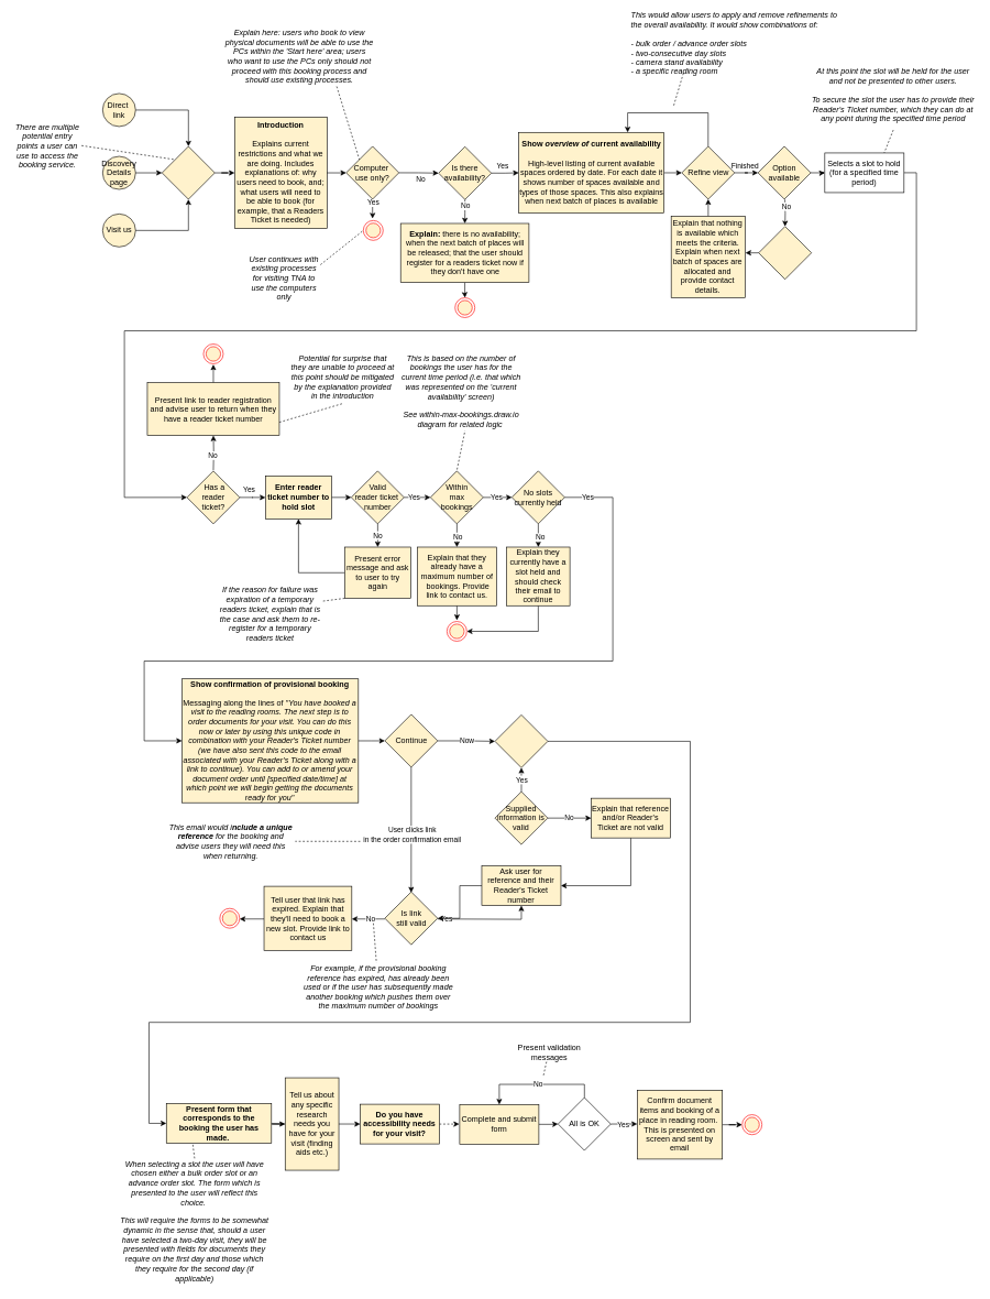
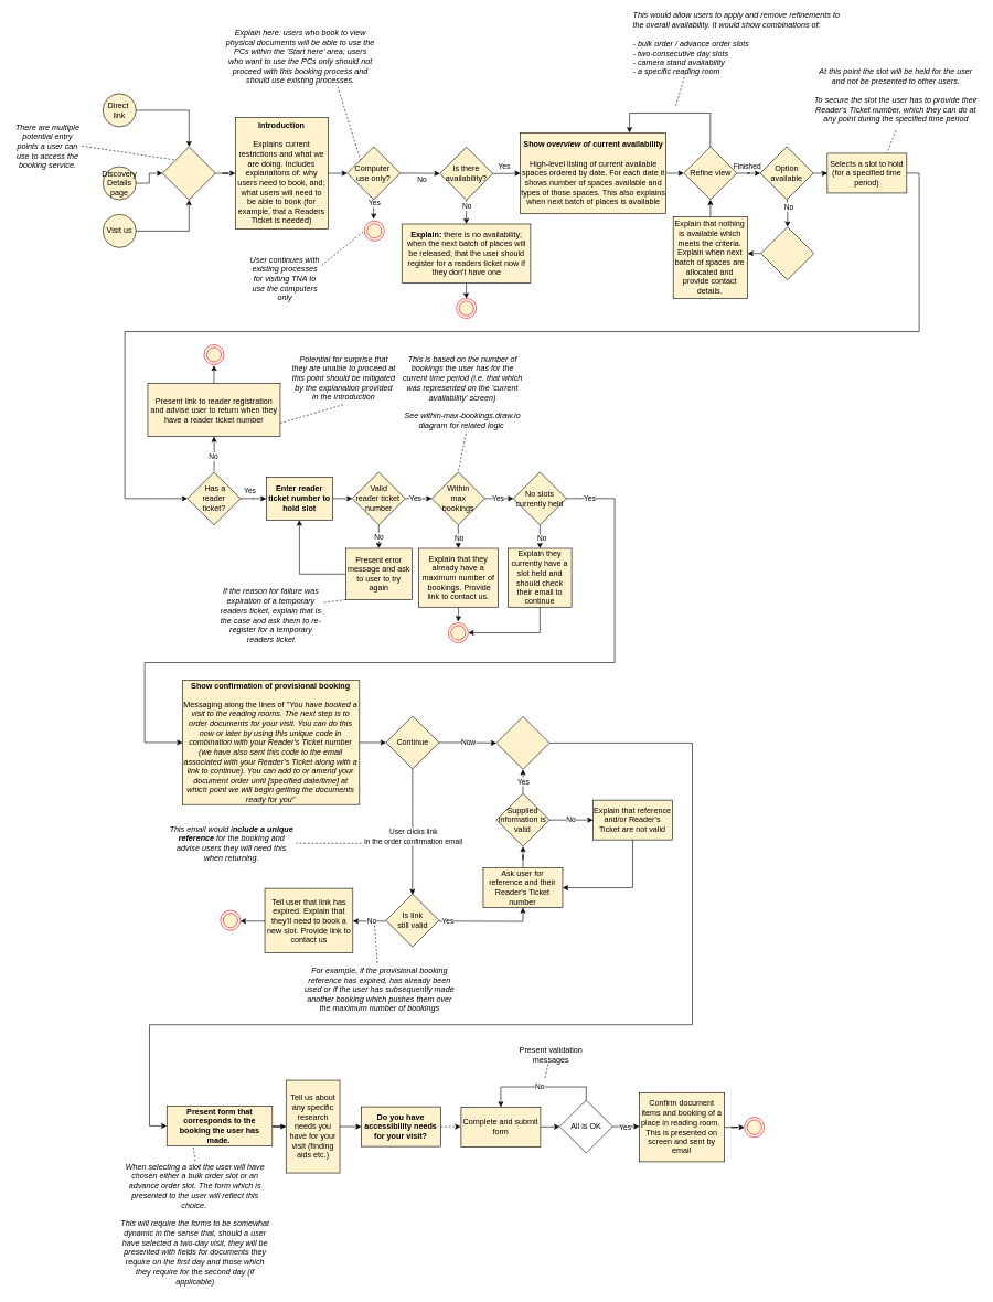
- <mxCell id="3" value="Discovery&lt;br&gt;Details page" style="ellipse;whiteSpace=wrap;html=1;aspect=fixed;fillColor=#FFF2CC;" parent="1" vertex="1"><mxGeometry x="155" y="235.88" width="50" height="50" as="geometry" /></mxCell>
+ <mxCell id="3" value="Discovery&lt;br&gt;Details page" style="ellipse;whiteSpace=wrap;html=1;aspect=fixed;fillColor=#FFF2CC;" parent="1" vertex="1"><mxGeometry x="155" y="250.88" width="50" height="50" as="geometry" /></mxCell>
- <mxCell id="100" value="Selects a slot to hold (for a specified time period)" style="whiteSpace=wrap;html=1;fillColor=#ffffff;" parent="1" vertex="1"><mxGeometry x="1249.23" y="230.745" width="120" height="60" as="geometry" /></mxCell>
+ <mxCell id="100" value="Selects a slot to hold (for a specified time period)" style="whiteSpace=wrap;html=1;fillColor=#FFF2CC;" parent="1" vertex="1"><mxGeometry x="1249.23" y="230.745" width="120" height="60" as="geometry" /></mxCell>
- <mxCell id="119" value="" style="edgeStyle=orthogonalEdgeStyle;rounded=0;orthogonalLoop=1;jettySize=auto;html=1;" parent="1" source="120" target="36" edge="1"><mxGeometry relative="1" as="geometry" /></mxCell>
+ <mxCell id="119" value="" style="edgeStyle=orthogonalEdgeStyle;rounded=0;orthogonalLoop=1;jettySize=auto;html=1;" parent="1" source="120" target="123" edge="1"><mxGeometry relative="1" as="geometry" /></mxCell>
